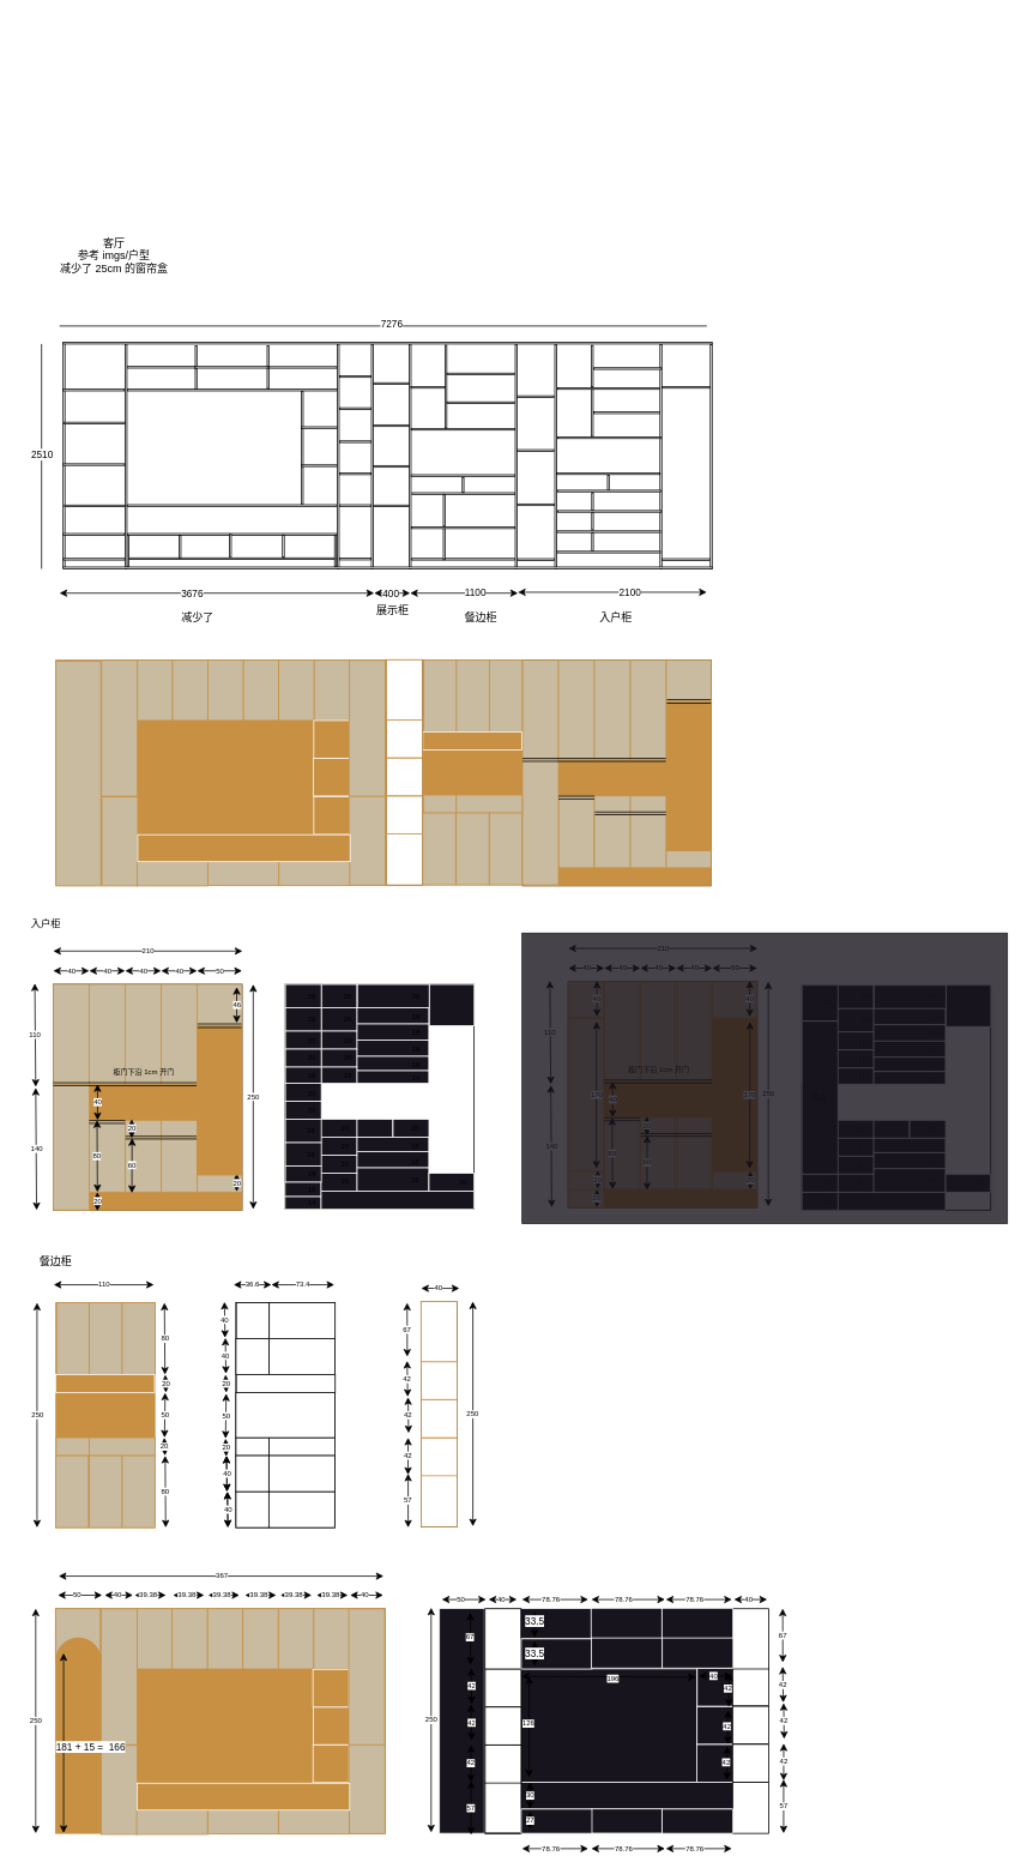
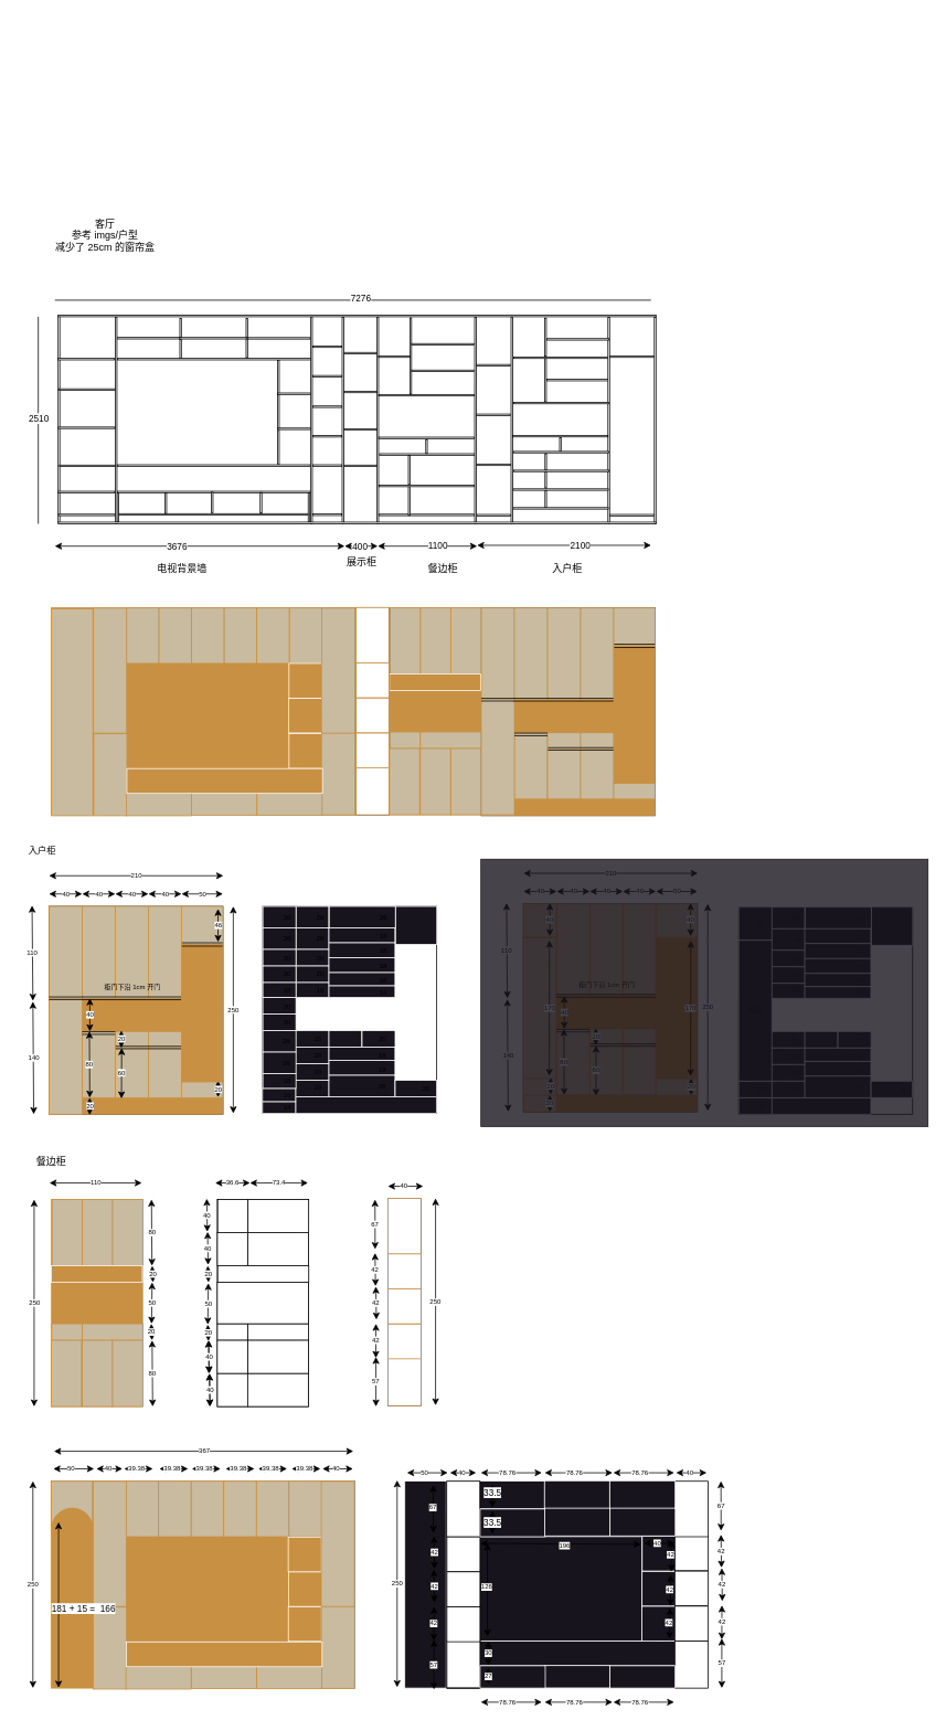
- <mxCell id="95" value="减少了" style="text;html=1;align=center;verticalAlign=middle;resizable=0;points=[];autosize=1;strokeColor=none;fillColor=none;" parent="1" vertex="1"><mxGeometry x="179.1" y="670.85" width="80" height="30" as="geometry" /></mxCell>
+ <mxCell id="95" value="电视背景墙" style="text;html=1;align=center;verticalAlign=middle;resizable=0;points=[];autosize=1;strokeColor=none;fillColor=none;" parent="1" vertex="1"><mxGeometry x="179.1" y="670.85" width="80" height="30" as="geometry" /></mxCell>
